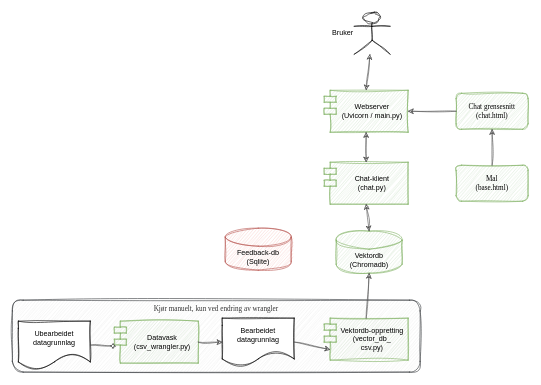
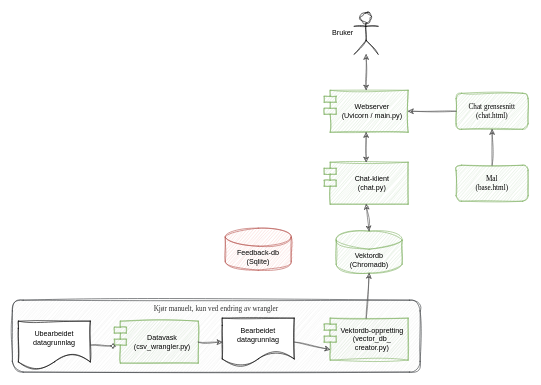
- <mxCell id="8" value="Bruker" style="shape=umlActor;verticalLabelPosition=middle;verticalAlign=middle;html=1;outlineConnect=0;shadow=0;sketch=1;curveFitting=1;jiggle=2;align=right;labelPosition=left;rounded=1;" parent="1" vertex="1"><mxGeometry x="590" y="20" width="60" height="70" as="geometry" /></mxCell>
+ <mxCell id="8" value="Bruker" style="shape=umlActor;verticalLabelPosition=middle;verticalAlign=middle;html=1;outlineConnect=0;shadow=0;sketch=1;curveFitting=1;jiggle=2;align=right;labelPosition=left;rounded=1;" parent="1" vertex="1"><mxGeometry x="590" y="20" width="40" height="70" as="geometry" /></mxCell>
- <mxCell id="12" value="&lt;div&gt;Vektordb-oppretting&lt;/div&gt;(vector_db_&lt;div&gt;csv.py)&lt;/div&gt;" style="shape=module;align=left;spacingLeft=20;align=center;verticalAlign=middle;whiteSpace=wrap;html=1;fillColor=#d5e8d4;strokeColor=#82b366;shadow=0;sketch=1;curveFitting=1;jiggle=2;rounded=1;" parent="1" vertex="1"><mxGeometry x="540" y="530" width="140" height="70" as="geometry" /></mxCell>
+ <mxCell id="12" value="&lt;div&gt;Vektordb-oppretting&lt;/div&gt;(vector_db_&lt;div&gt;creator.py)&lt;/div&gt;" style="shape=module;align=left;spacingLeft=20;align=center;verticalAlign=middle;whiteSpace=wrap;html=1;fillColor=#d5e8d4;strokeColor=#82b366;shadow=0;sketch=1;curveFitting=1;jiggle=2;rounded=1;" parent="1" vertex="1"><mxGeometry x="540" y="530" width="140" height="70" as="geometry" /></mxCell>
